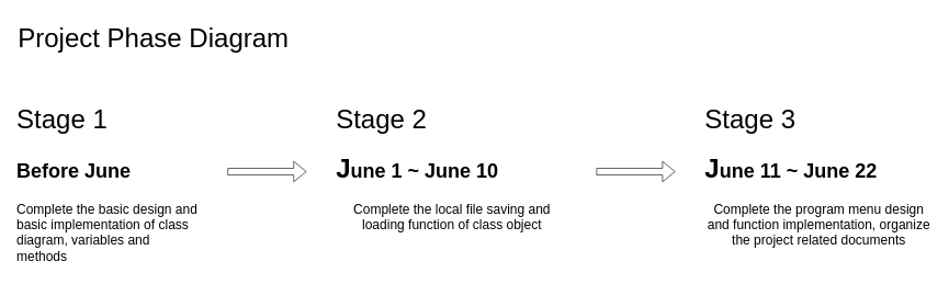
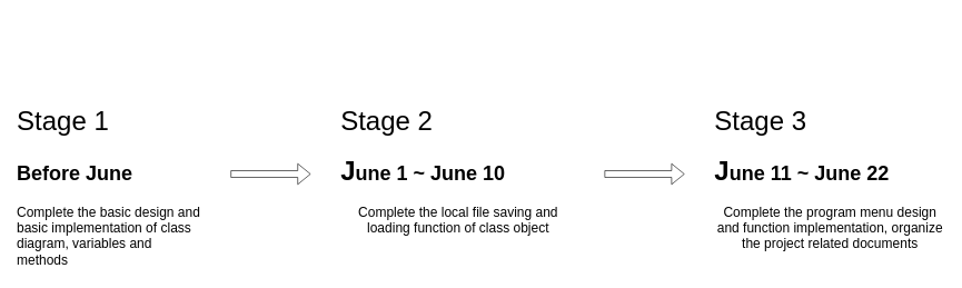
- <mxCell id="7" value="&lt;font style=&quot;font-size: 40px&quot;&gt;Project Phase Diagram&lt;/font&gt;" style="text;html=1;strokeColor=none;fillColor=none;align=left;verticalAlign=middle;whiteSpace=wrap;rounded=0;shadow=1;fontSize=20;labelPosition=center;verticalLabelPosition=middle;" vertex="1" parent="1"><mxGeometry x="25" y="20" width="460" height="71" as="geometry" /></mxCell>
